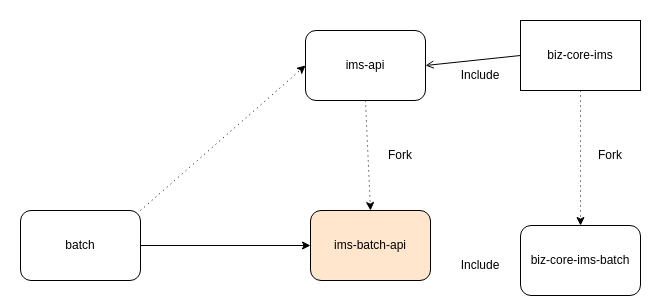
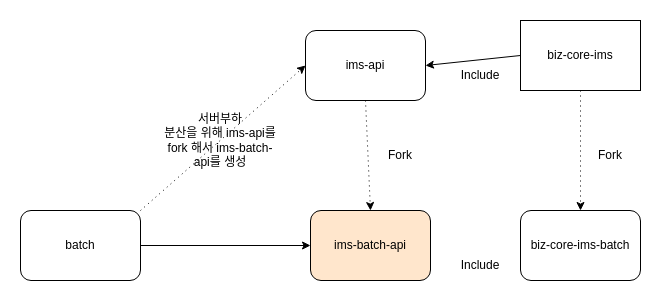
- <mxCell id="11" value="" style="endArrow=open;html=1;rounded=0;exitX=0;exitY=0.5;exitDx=0;exitDy=0;entryX=1;entryY=0.5;entryDx=0;entryDy=0;" edge="1" parent="1" source="5" target="3"><mxGeometry width="50" height="50" relative="1" as="geometry"><mxPoint x="520" y="90" as="sourcePoint" /><mxPoint x="430" y="90" as="targetPoint" /></mxGeometry></mxCell>
+ <mxCell id="11" value="" style="endArrow=classic;html=1;rounded=0;exitX=0;exitY=0.5;exitDx=0;exitDy=0;entryX=1;entryY=0.5;entryDx=0;entryDy=0;" edge="1" parent="1" source="5" target="3"><mxGeometry width="50" height="50" relative="1" as="geometry"><mxPoint x="520" y="90" as="sourcePoint" /><mxPoint x="430" y="90" as="targetPoint" /></mxGeometry></mxCell>
+ <mxCell id="14" value="서버부하&lt;br&gt;분산을 위해 ims-api를 fork 해서 ims-batch-api를 생성" style="text;strokeColor=none;align=center;fillColor=none;html=1;verticalAlign=middle;whiteSpace=wrap;rounded=0;" vertex="1" parent="1"><mxGeometry x="160" y="110" width="120" height="60" as="geometry" /></mxCell>
- <mxCell id="6" value="biz-core-ims-batch" style="rounded=1;whiteSpace=wrap;html=1;" vertex="1" parent="1"><mxGeometry x="520" y="225" width="120" height="70" as="geometry" /></mxCell>
+ <mxCell id="6" value="biz-core-ims-batch" style="rounded=1;whiteSpace=wrap;html=1;" vertex="1" parent="1"><mxGeometry x="520" y="210" width="120" height="70" as="geometry" /></mxCell>
